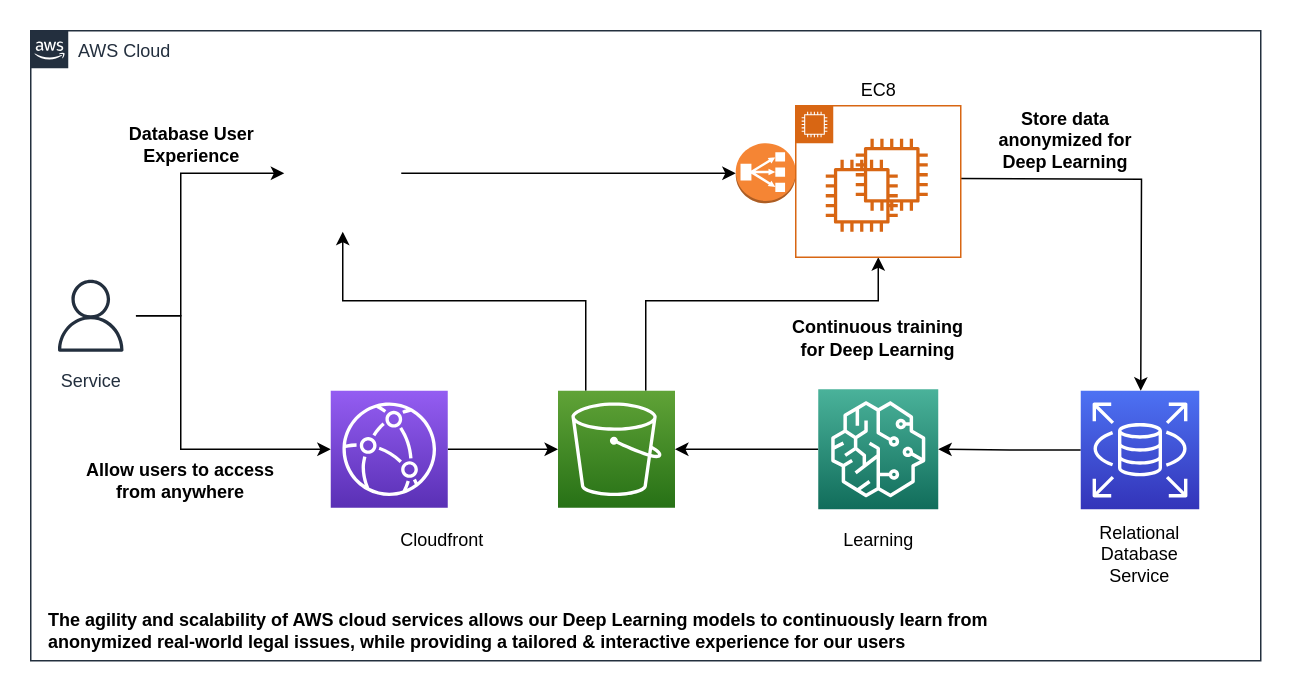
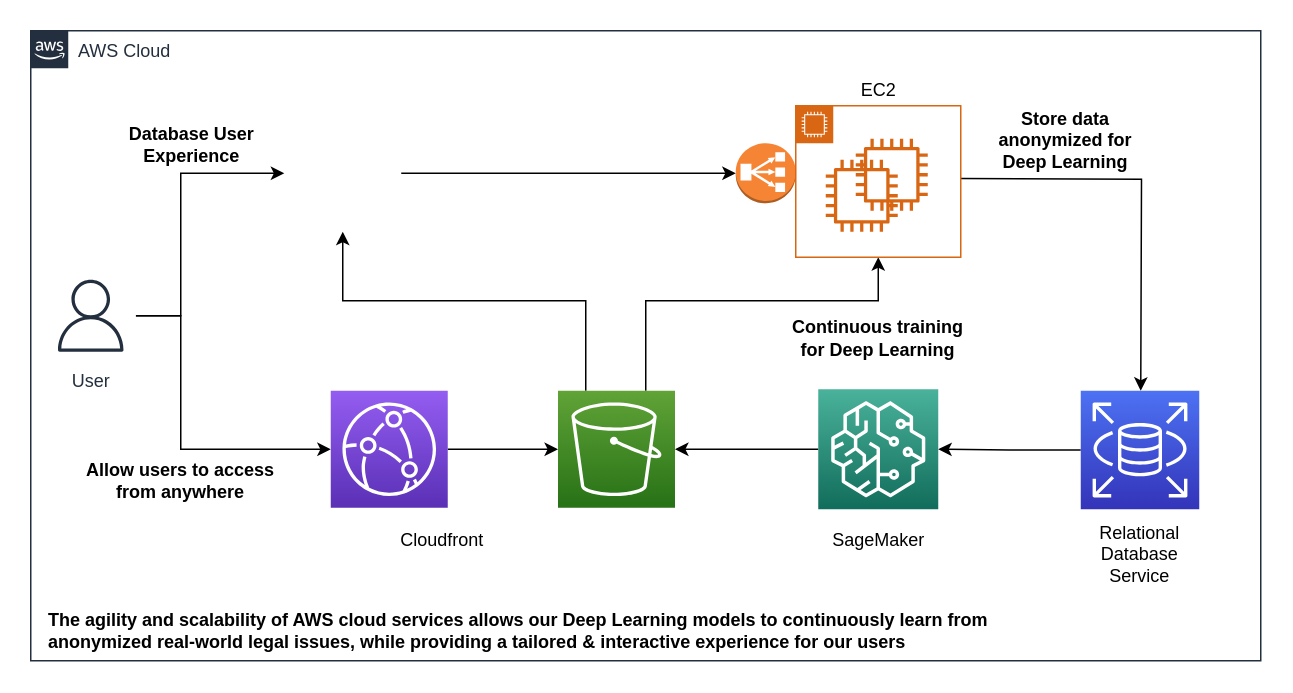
- <mxCell id="24" value="EC8" style="text;html=1;strokeColor=none;fillColor=none;align=center;verticalAlign=middle;whiteSpace=wrap;rounded=0;" vertex="1" parent="1"><mxGeometry x="564.5" y="50" width="41" height="20" as="geometry" /></mxCell>
+ <mxCell id="24" value="EC2" style="text;html=1;strokeColor=none;fillColor=none;align=center;verticalAlign=middle;whiteSpace=wrap;rounded=0;" vertex="1" parent="1"><mxGeometry x="564.5" y="50" width="41" height="20" as="geometry" /></mxCell>
- <mxCell id="5" value="Service" style="outlineConnect=0;fontColor=#232F3E;gradientColor=none;strokeColor=#232F3E;fillColor=#ffffff;dashed=0;verticalLabelPosition=bottom;verticalAlign=top;align=center;html=1;fontSize=12;fontStyle=0;aspect=fixed;shape=mxgraph.aws4.resourceIcon;resIcon=mxgraph.aws4.user;" vertex="1" parent="1"><mxGeometry x="30" y="180" width="60" height="60" as="geometry" /></mxCell>
+ <mxCell id="5" value="User" style="outlineConnect=0;fontColor=#232F3E;gradientColor=none;strokeColor=#232F3E;fillColor=#ffffff;dashed=0;verticalLabelPosition=bottom;verticalAlign=top;align=center;html=1;fontSize=12;fontStyle=0;aspect=fixed;shape=mxgraph.aws4.resourceIcon;resIcon=mxgraph.aws4.user;" vertex="1" parent="1"><mxGeometry x="30" y="180" width="60" height="60" as="geometry" /></mxCell>
- <mxCell id="21" value="Learning" style="text;html=1;strokeColor=none;fillColor=none;align=center;verticalAlign=middle;whiteSpace=wrap;rounded=0;" vertex="1" parent="1"><mxGeometry x="564.5" y="350" width="41" height="20" as="geometry" /></mxCell>
+ <mxCell id="21" value="SageMaker" style="text;html=1;strokeColor=none;fillColor=none;align=center;verticalAlign=middle;whiteSpace=wrap;rounded=0;" vertex="1" parent="1"><mxGeometry x="564.5" y="350" width="41" height="20" as="geometry" /></mxCell>
